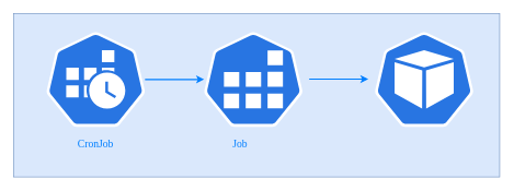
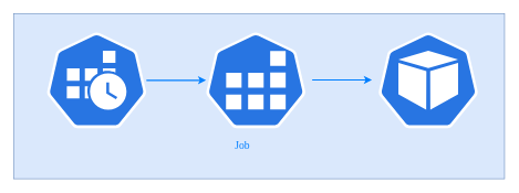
- <mxCell id="8" value="&lt;font face=&quot;Verdana&quot; style=&quot;font-size: 16px&quot; color=&quot;#007fff&quot;&gt;CronJob&lt;/font&gt;" style="text;html=1;strokeColor=none;fillColor=none;align=center;verticalAlign=middle;whiteSpace=wrap;rounded=0;" vertex="1" parent="1"><mxGeometry x="125" y="210" width="40" height="20" as="geometry" /></mxCell>
